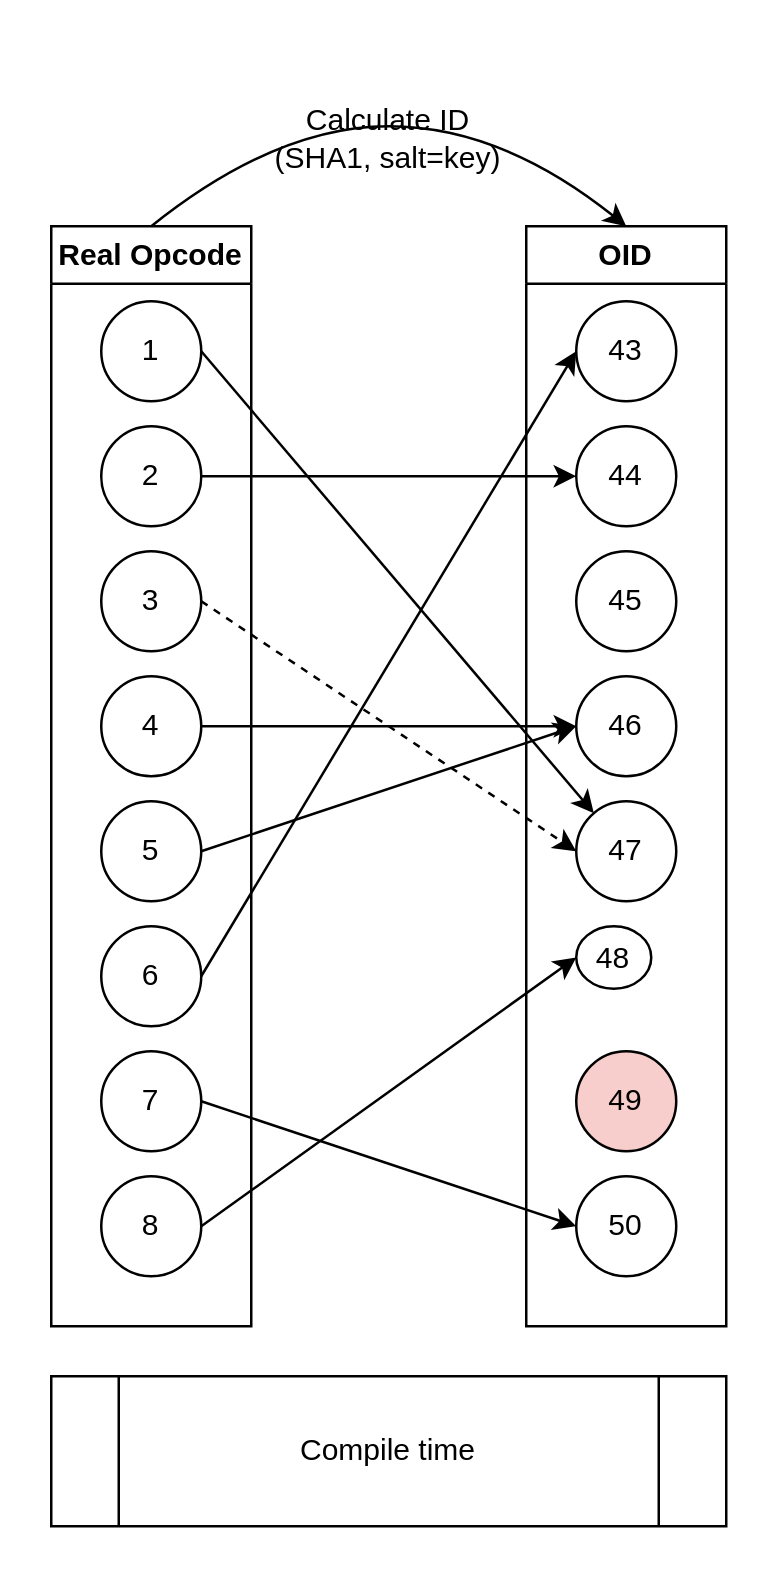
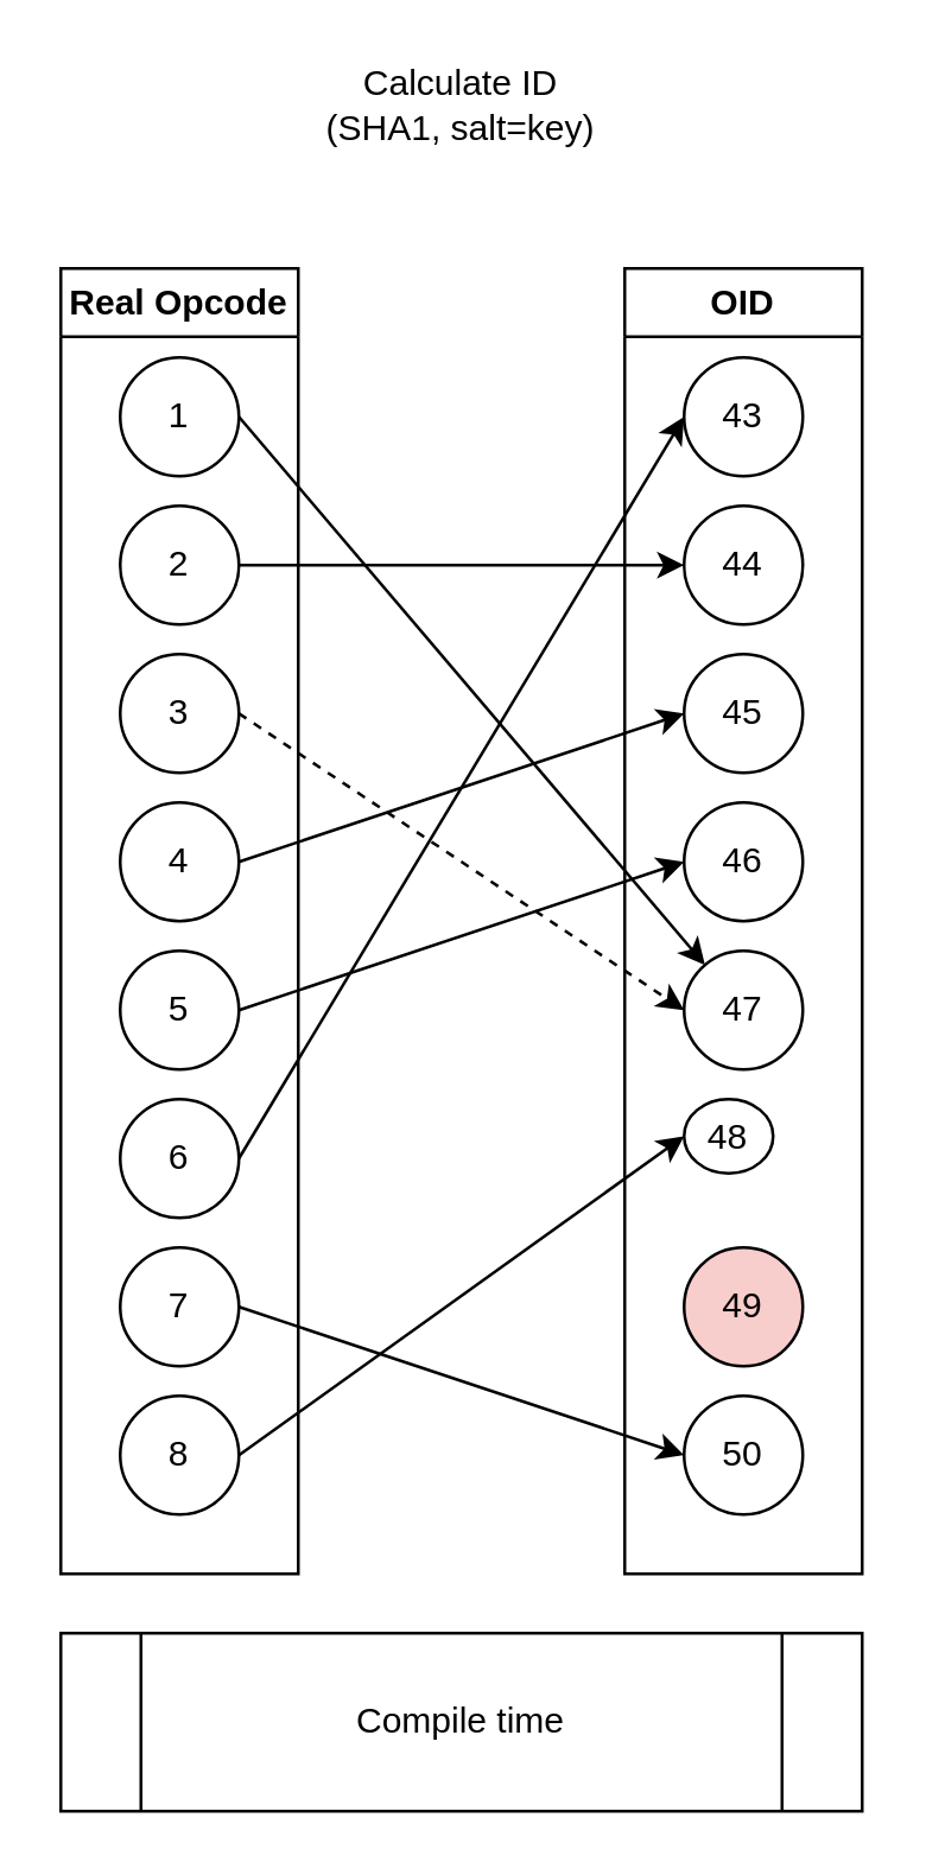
- <mxCell id="30" value="" style="curved=1;endArrow=classic;html=1;exitX=0.5;exitY=0;exitDx=0;exitDy=0;entryX=0.5;entryY=0;entryDx=0;entryDy=0;startArrow=none;" parent="3" source="4" target="13" edge="1"><mxGeometry width="50" height="50" relative="1" as="geometry"><mxPoint x="510" y="440" as="sourcePoint" /><mxPoint x="560" y="390" as="targetPoint" /><Array as="points"><mxPoint x="90" y="30" /><mxPoint x="180" y="30" /></Array></mxGeometry></mxCell>
- <mxCell id="31" value="Calculate ID&lt;br&gt;(SHA1, salt=key)" style="text;html=1;strokeColor=none;fillColor=none;align=center;verticalAlign=middle;whiteSpace=wrap;rounded=0;" parent="3" vertex="1"><mxGeometry x="75" y="20" width="120" height="30" as="geometry" /></mxCell>
+ <mxCell id="31" value="Calculate ID&lt;br&gt;(SHA1, salt=key)" style="text;html=1;strokeColor=none;fillColor=none;align=center;verticalAlign=middle;whiteSpace=wrap;rounded=0;" parent="3" vertex="1"><mxGeometry x="75" width="120" height="30" as="geometry" /></mxCell>
- <mxCell id="25" style="edgeStyle=none;html=1;exitX=1;exitY=0.5;exitDx=0;exitDy=0;" parent="3" source="8" target="17" edge="1"><mxGeometry relative="1" as="geometry" /></mxCell>
+ <mxCell id="25" style="edgeStyle=none;html=1;exitX=1;exitY=0.5;exitDx=0;exitDy=0;entryX=0;entryY=0.5;entryDx=0;entryDy=0;" parent="3" source="8" target="16" edge="1"><mxGeometry relative="1" as="geometry" /></mxCell>
